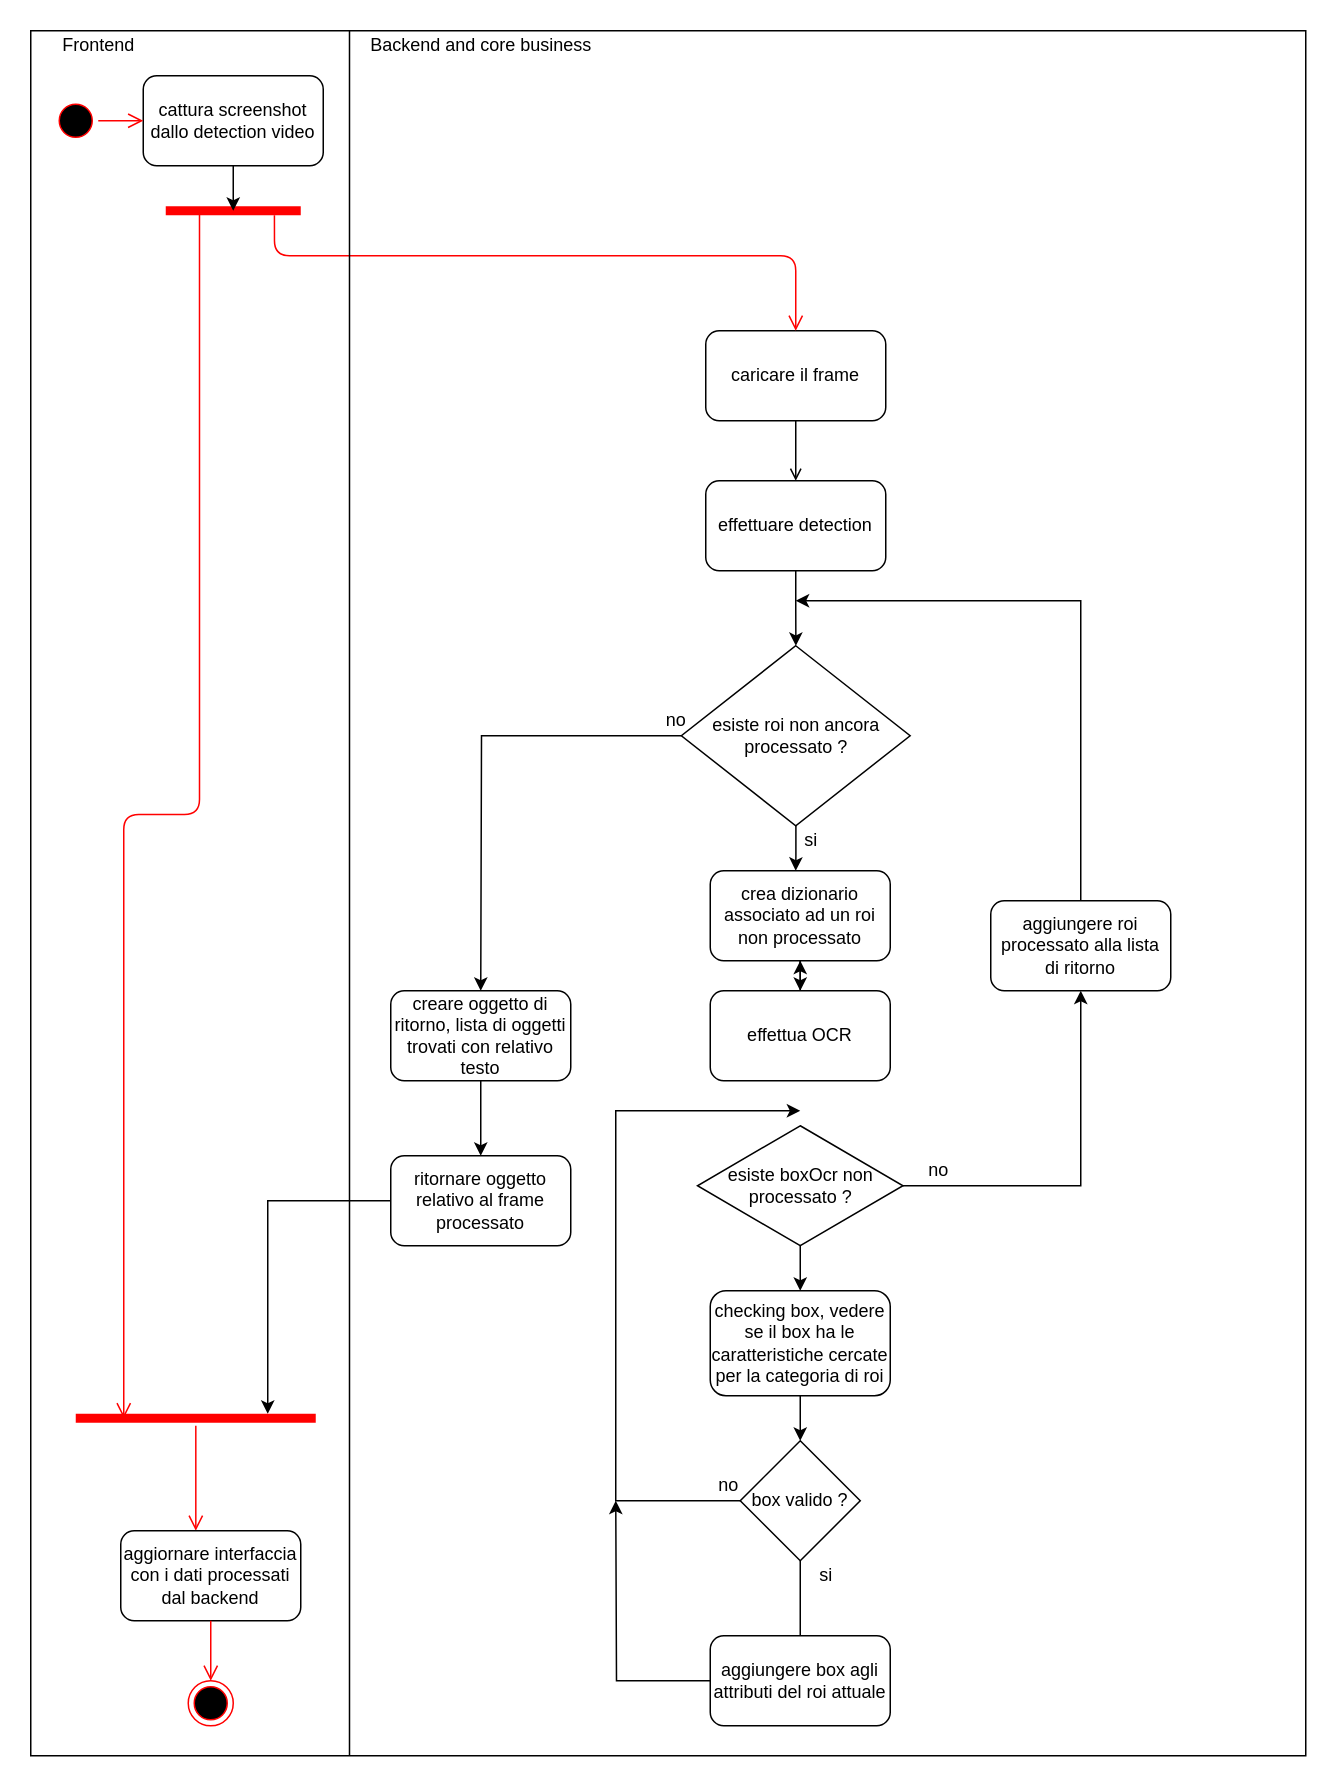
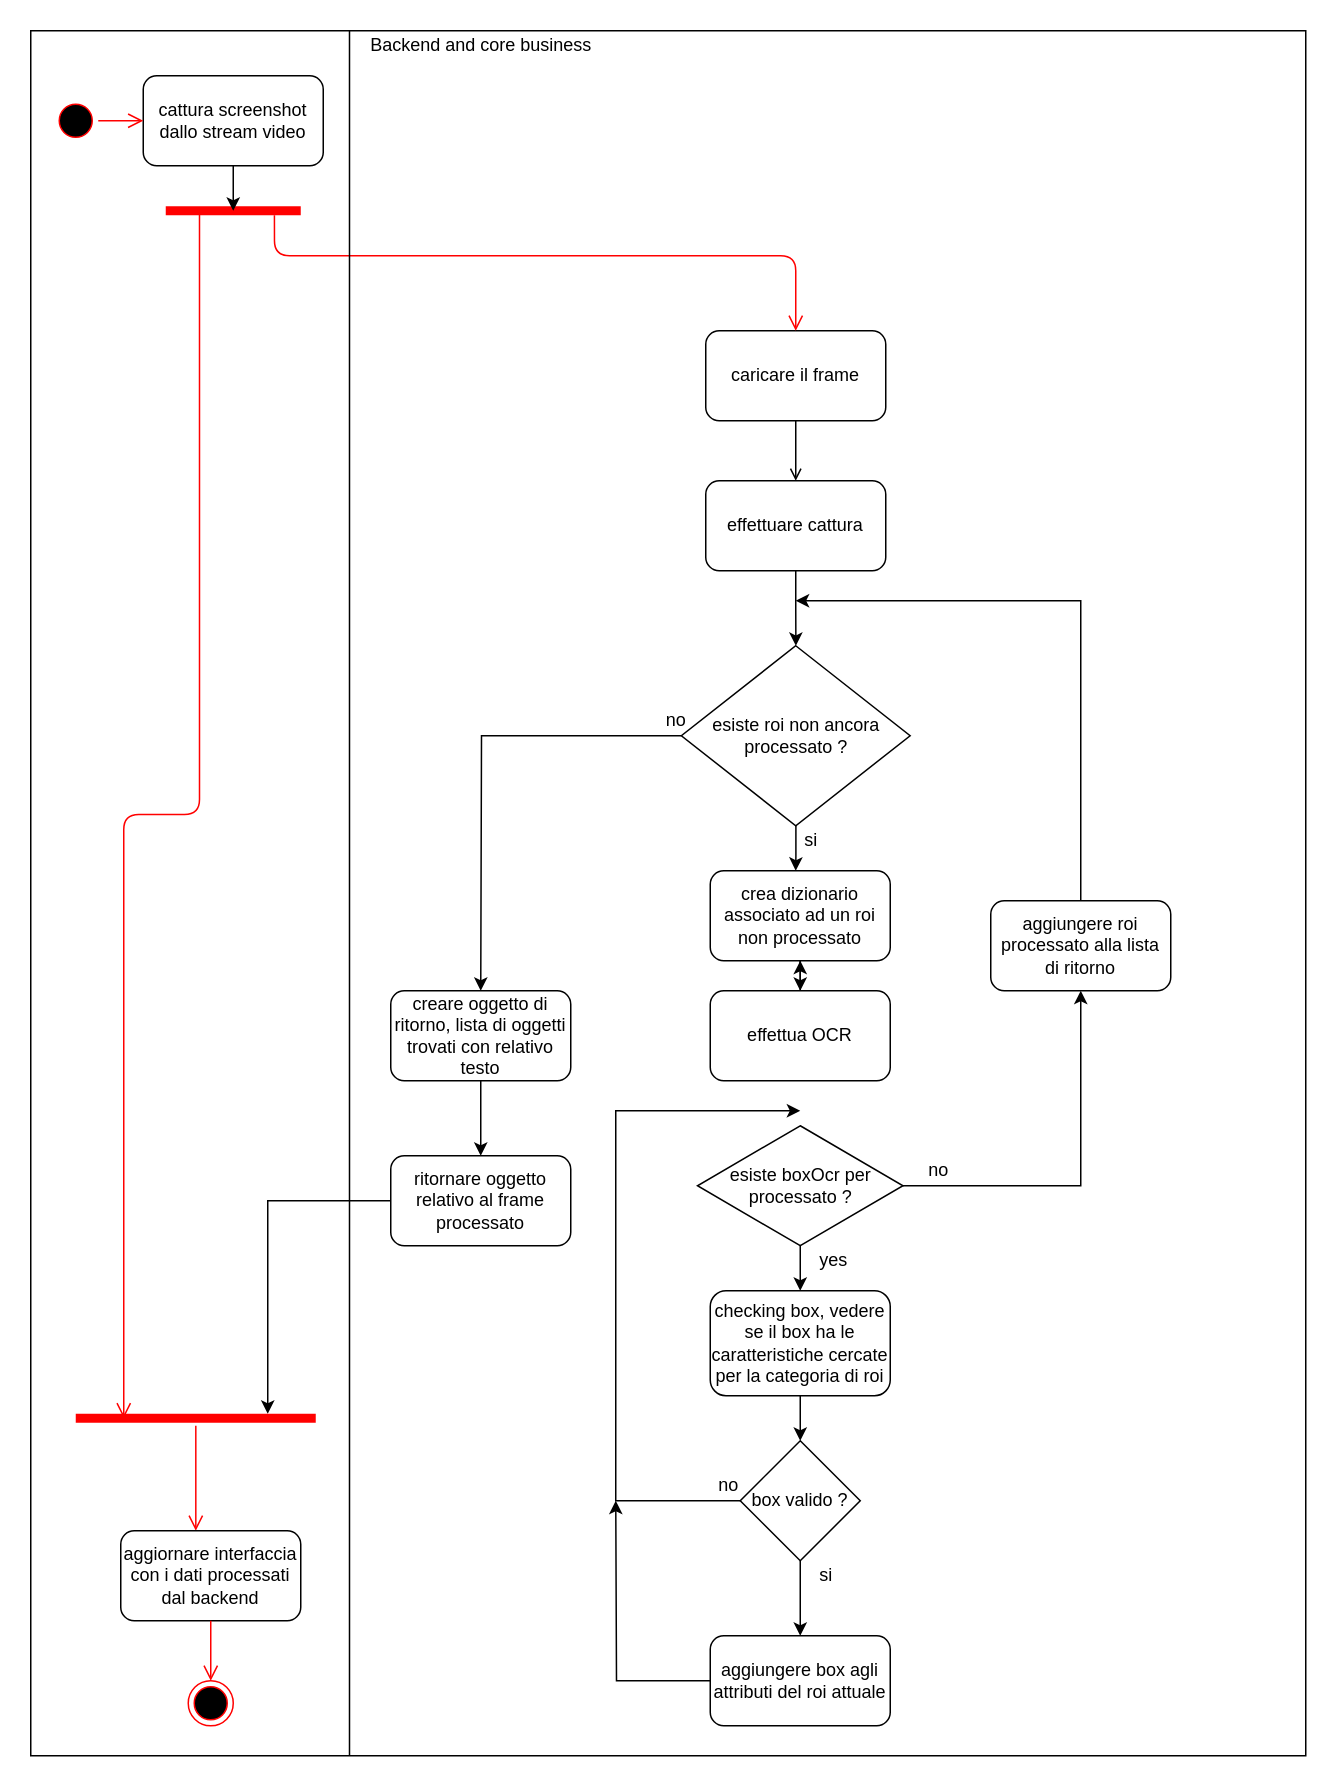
- <mxCell id="45" value="Frontend" style="text;html=1;align=center;verticalAlign=middle;resizable=0;points=[];autosize=1;" parent="1" vertex="1"><mxGeometry x="35" y="20" width="60" height="20" as="geometry" /></mxCell>
- <mxCell id="42" value="cattura screenshot&lt;br&gt;dallo detection video" style="rounded=1;whiteSpace=wrap;html=1;" parent="1" vertex="1"><mxGeometry x="95" y="50" width="120" height="60" as="geometry" /></mxCell>
+ <mxCell id="42" value="cattura screenshot&lt;br&gt;dallo stream video" style="rounded=1;whiteSpace=wrap;html=1;" parent="1" vertex="1"><mxGeometry x="95" y="50" width="120" height="60" as="geometry" /></mxCell>
- <mxCell id="6" value="effettuare detection" style="rounded=1;whiteSpace=wrap;html=1;" parent="1" vertex="1"><mxGeometry x="470" y="320" width="120" height="60" as="geometry" /></mxCell>
+ <mxCell id="6" value="effettuare cattura" style="rounded=1;whiteSpace=wrap;html=1;" parent="1" vertex="1"><mxGeometry x="470" y="320" width="120" height="60" as="geometry" /></mxCell>
- <mxCell id="16" value="esiste boxOcr non processato ?" style="rhombus;whiteSpace=wrap;html=1;" parent="1" vertex="1"><mxGeometry x="464.5" y="750" width="137" height="80" as="geometry" /></mxCell>
+ <mxCell id="16" value="esiste boxOcr per processato ?" style="rhombus;whiteSpace=wrap;html=1;" parent="1" vertex="1"><mxGeometry x="464.5" y="750" width="137" height="80" as="geometry" /></mxCell>
+ <mxCell id="31" value="yes" style="text;html=1;align=center;verticalAlign=middle;resizable=0;points=[];autosize=1;" parent="1" vertex="1"><mxGeometry x="540" y="830" width="30" height="20" as="geometry" /></mxCell>
- <mxCell id="21" value="" style="edgeStyle=orthogonalEdgeStyle;rounded=0;orthogonalLoop=1;jettySize=auto;html=1;endArrow=none;" parent="1" source="23" target="25" edge="1"><mxGeometry relative="1" as="geometry" /></mxCell>
+ <mxCell id="21" value="" style="edgeStyle=orthogonalEdgeStyle;rounded=0;orthogonalLoop=1;jettySize=auto;html=1;" parent="1" source="23" target="25" edge="1"><mxGeometry relative="1" as="geometry" /></mxCell>
